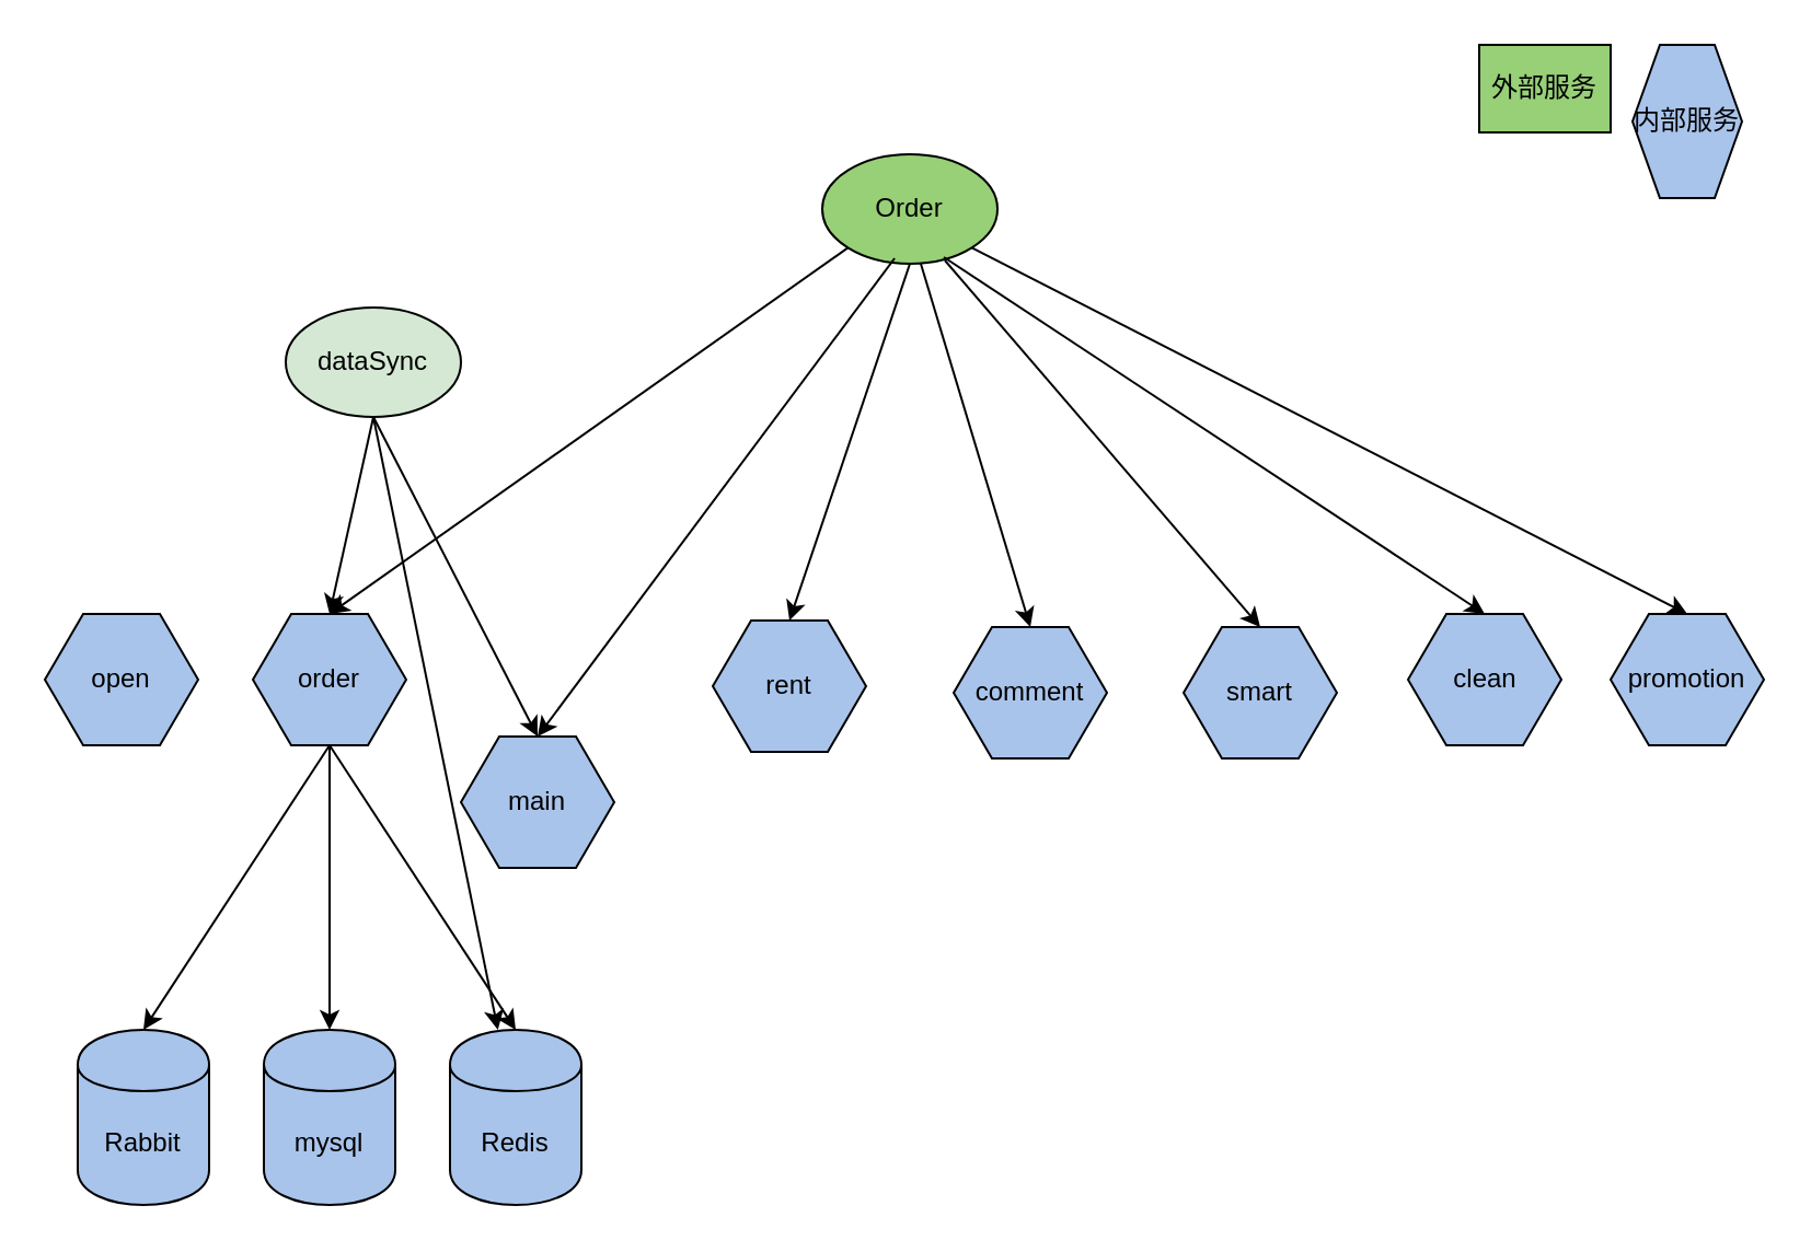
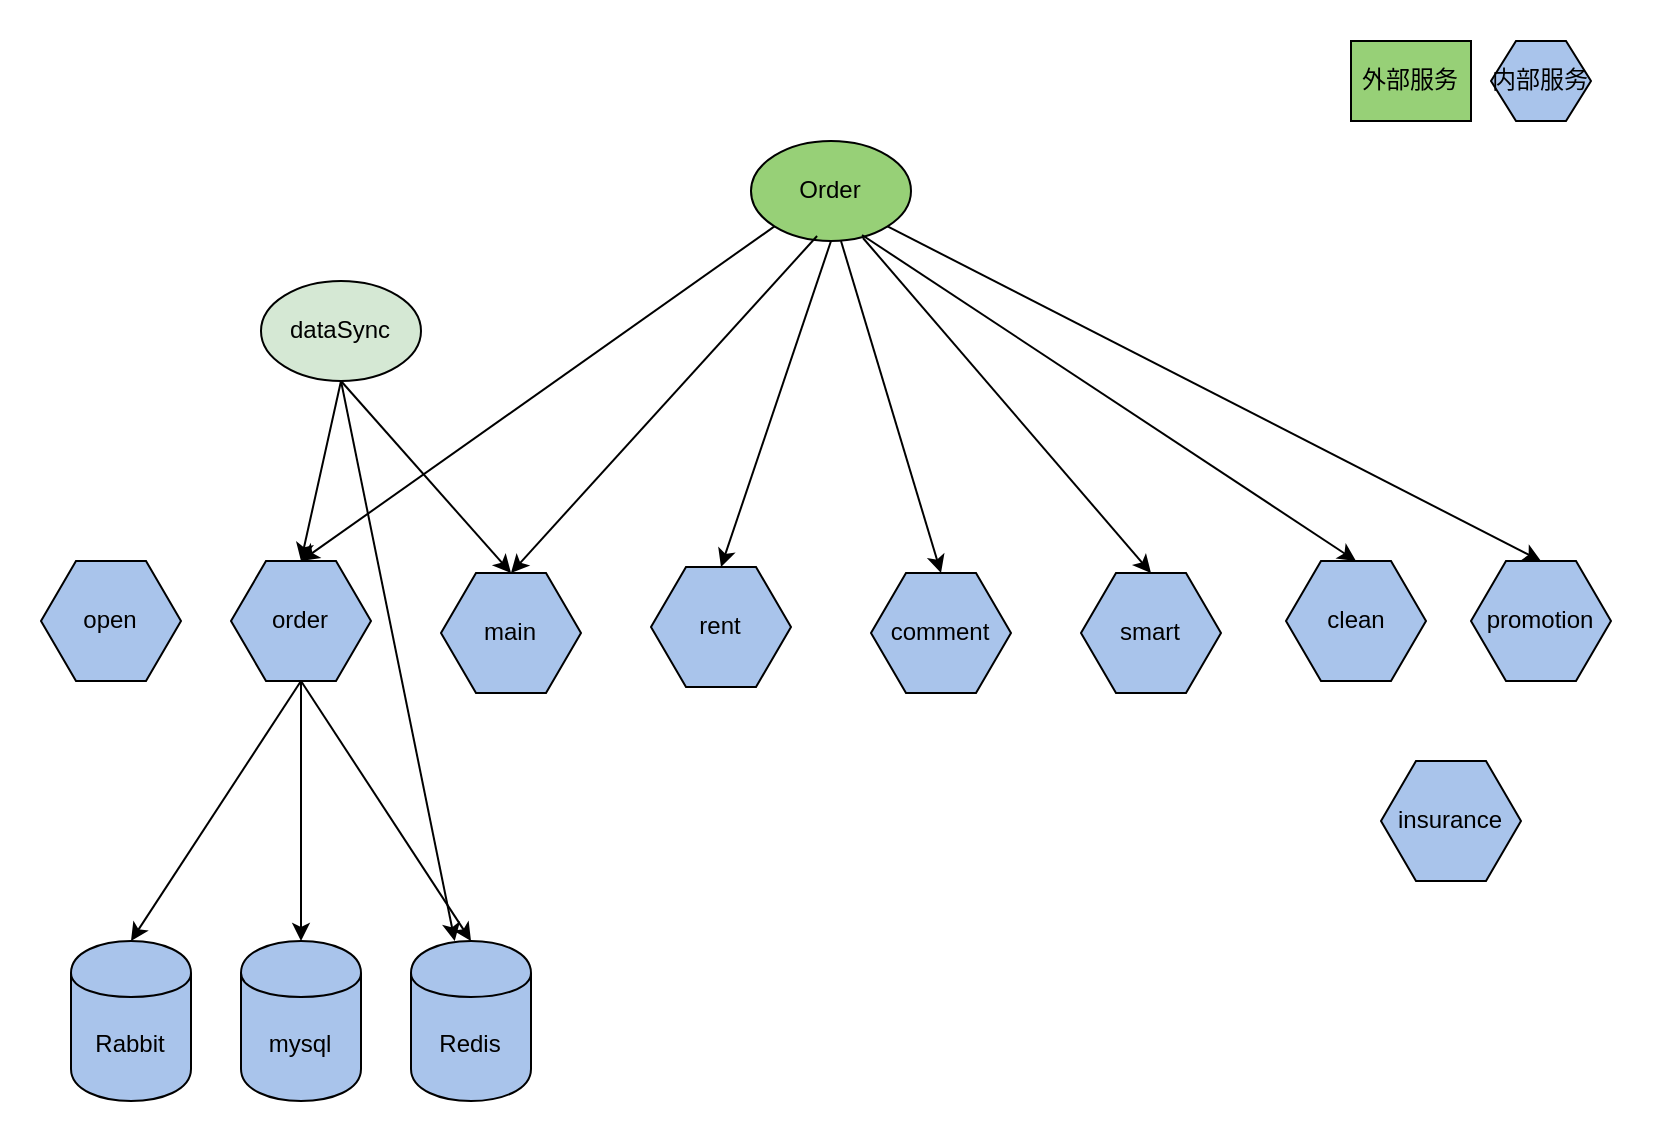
- <mxCell id="13" value="内部服务" style="shape=hexagon;perimeter=hexagonPerimeter2;whiteSpace=wrap;html=1;fillColor=#A9C4EB;" vertex="1" parent="1"><mxGeometry x="745" y="20" width="50" height="70" as="geometry" /></mxCell>
+ <mxCell id="13" value="内部服务" style="shape=hexagon;perimeter=hexagonPerimeter2;whiteSpace=wrap;html=1;fillColor=#A9C4EB;" vertex="1" parent="1"><mxGeometry x="745" y="20" width="50" height="40" as="geometry" /></mxCell>
- <mxCell id="4" value="main" style="shape=hexagon;perimeter=hexagonPerimeter2;whiteSpace=wrap;html=1;fillColor=#A9C4EB;" vertex="1" parent="1"><mxGeometry x="210" y="336" width="70" height="60" as="geometry" /></mxCell>
+ <mxCell id="4" value="main" style="shape=hexagon;perimeter=hexagonPerimeter2;whiteSpace=wrap;html=1;fillColor=#A9C4EB;" vertex="1" parent="1"><mxGeometry x="220" y="286" width="70" height="60" as="geometry" /></mxCell>
+ <mxCell id="11" value="insurance" style="shape=hexagon;perimeter=hexagonPerimeter2;whiteSpace=wrap;html=1;fillColor=#A9C4EB;" vertex="1" parent="1"><mxGeometry x="690" y="380" width="70" height="60" as="geometry" /></mxCell>
